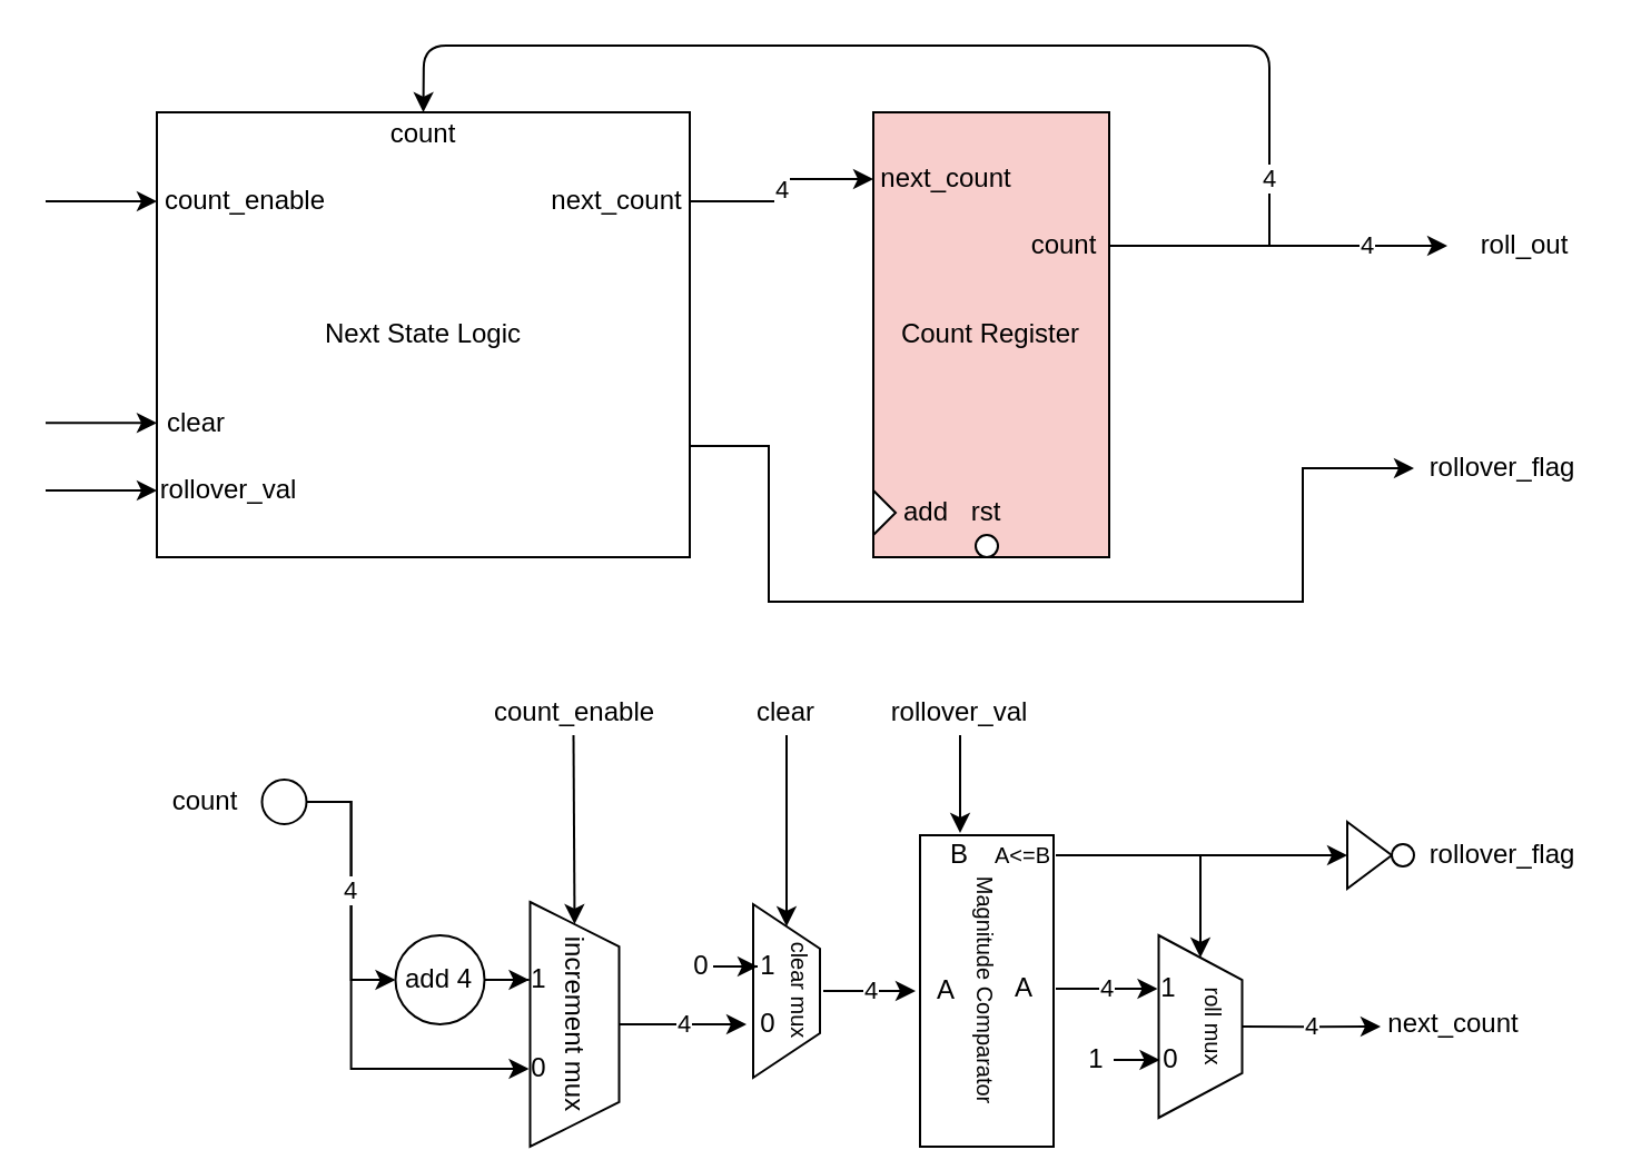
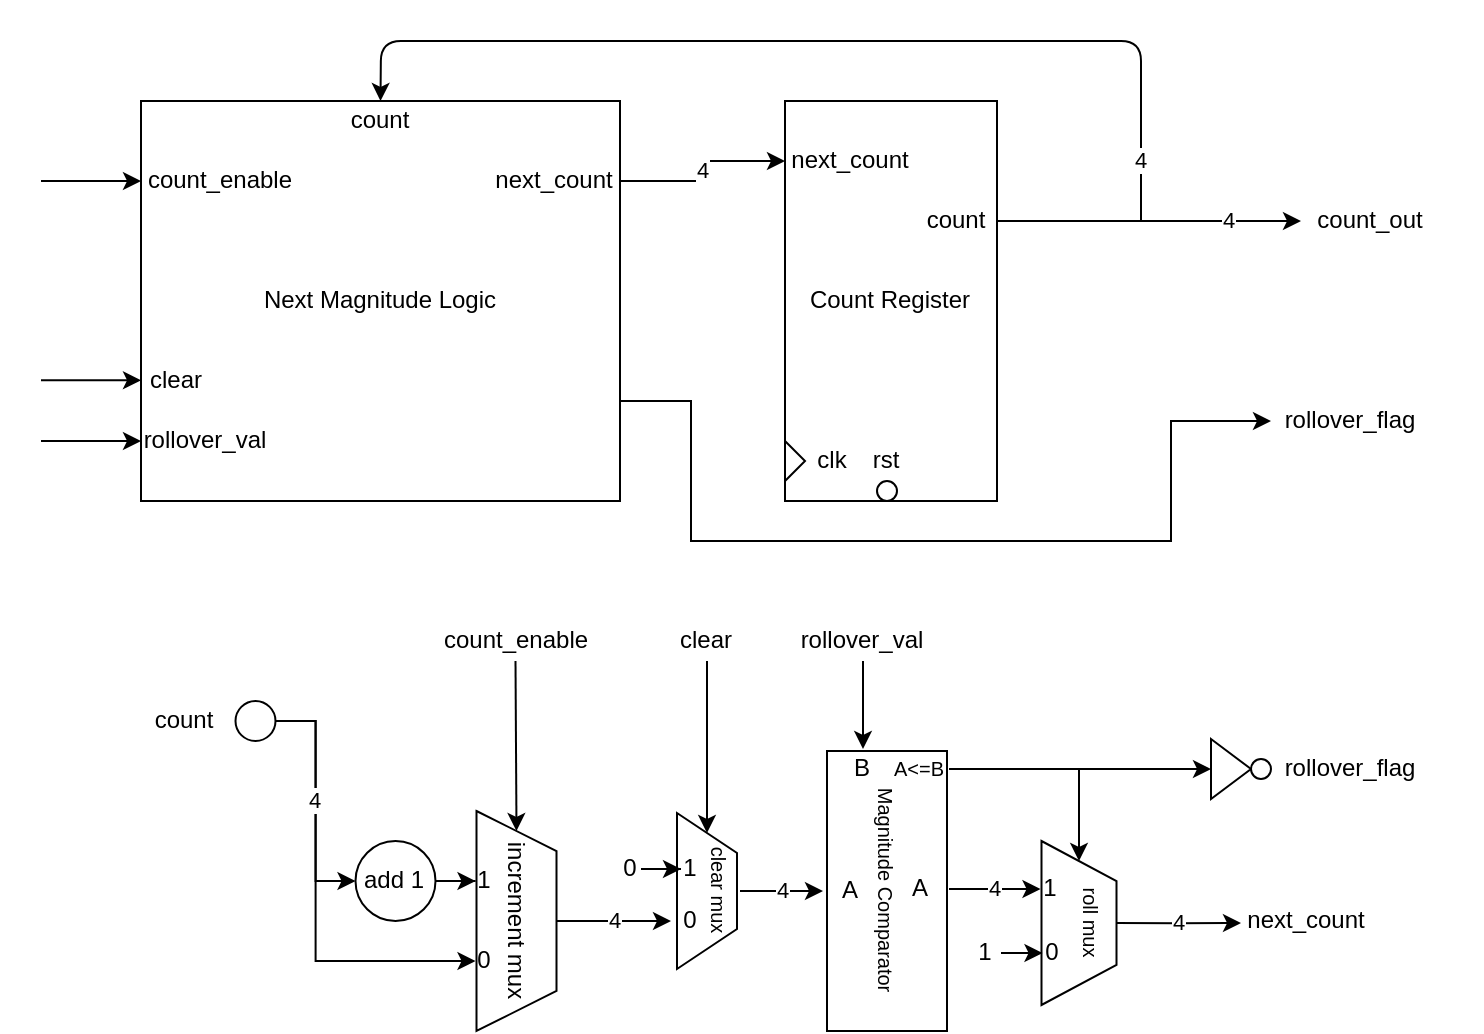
- <mxCell id="16" value="roll_out" style="text;html=1;strokeColor=none;fillColor=none;align=center;verticalAlign=middle;whiteSpace=wrap;rounded=0;" parent="1" vertex="1"><mxGeometry x="650" y="100" width="70" height="20" as="geometry" /></mxCell>
+ <mxCell id="16" value="count_out" style="text;html=1;strokeColor=none;fillColor=none;align=center;verticalAlign=middle;whiteSpace=wrap;rounded=0;" parent="1" vertex="1"><mxGeometry x="650" y="100" width="70" height="20" as="geometry" /></mxCell>
- <mxCell id="10" value="Next State Logic" style="rounded=0;whiteSpace=wrap;html=1;" parent="1" vertex="1"><mxGeometry x="70" y="50" width="239.5" height="200" as="geometry" /></mxCell>
+ <mxCell id="10" value="Next Magnitude Logic" style="rounded=0;whiteSpace=wrap;html=1;" parent="1" vertex="1"><mxGeometry x="70" y="50" width="239.5" height="200" as="geometry" /></mxCell>
- <mxCell id="2" value="Count Register" style="rounded=0;whiteSpace=wrap;html=1;fillColor=#f8cecc;" parent="1" vertex="1"><mxGeometry x="392" y="50" width="106" height="200" as="geometry" /></mxCell>
+ <mxCell id="2" value="Count Register" style="rounded=0;whiteSpace=wrap;html=1;" parent="1" vertex="1"><mxGeometry x="392" y="50" width="106" height="200" as="geometry" /></mxCell>
- <mxCell id="4" value="add" style="text;html=1;strokeColor=none;fillColor=none;align=center;verticalAlign=middle;whiteSpace=wrap;rounded=0;" parent="1" vertex="1"><mxGeometry x="396" y="220" width="40" height="20" as="geometry" /></mxCell>
+ <mxCell id="4" value="clk" style="text;html=1;strokeColor=none;fillColor=none;align=center;verticalAlign=middle;whiteSpace=wrap;rounded=0;" parent="1" vertex="1"><mxGeometry x="396" y="220" width="40" height="20" as="geometry" /></mxCell>
- <mxCell id="23" value="add 4" style="ellipse;whiteSpace=wrap;html=1;aspect=fixed;" parent="1" vertex="1"><mxGeometry x="177.25" y="420" width="40" height="40" as="geometry" /></mxCell>
+ <mxCell id="23" value="add 1" style="ellipse;whiteSpace=wrap;html=1;aspect=fixed;" parent="1" vertex="1"><mxGeometry x="177.25" y="420" width="40" height="40" as="geometry" /></mxCell>
